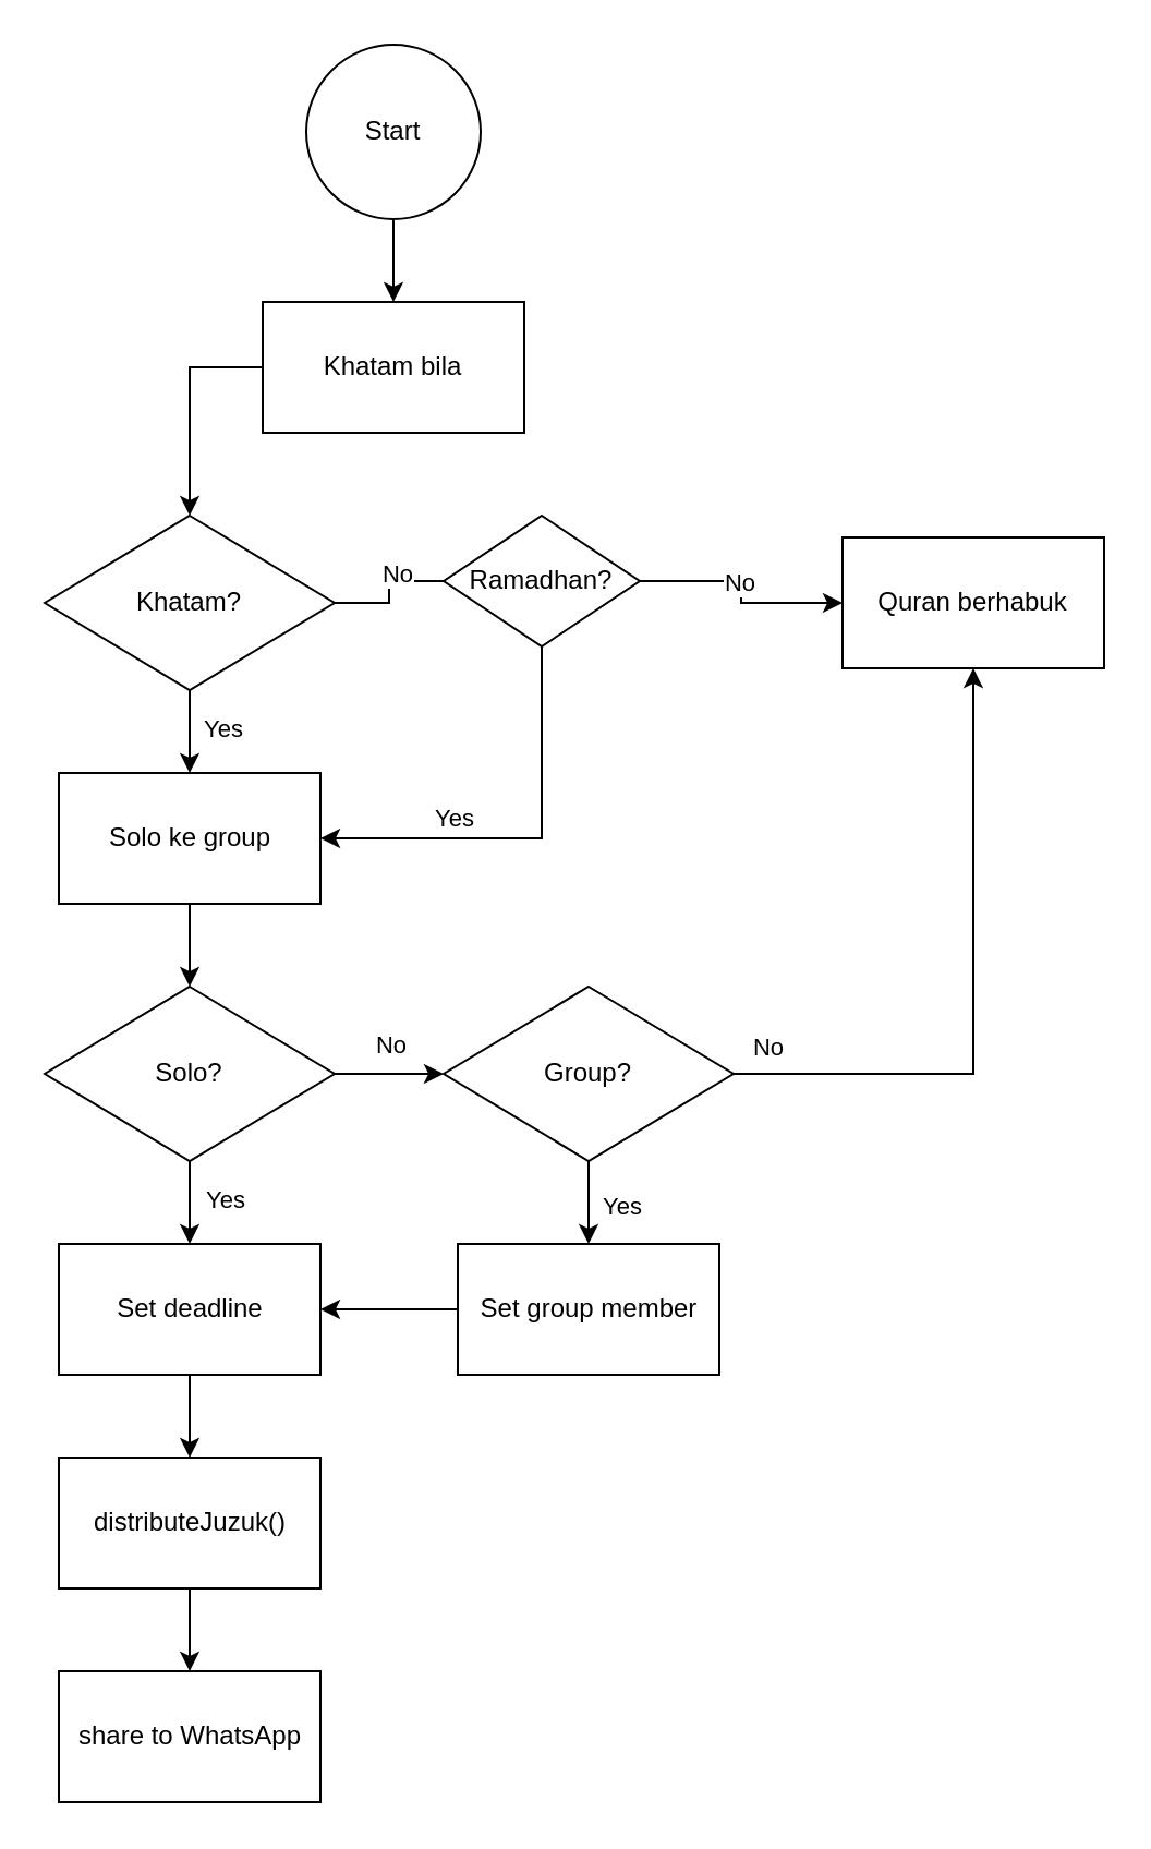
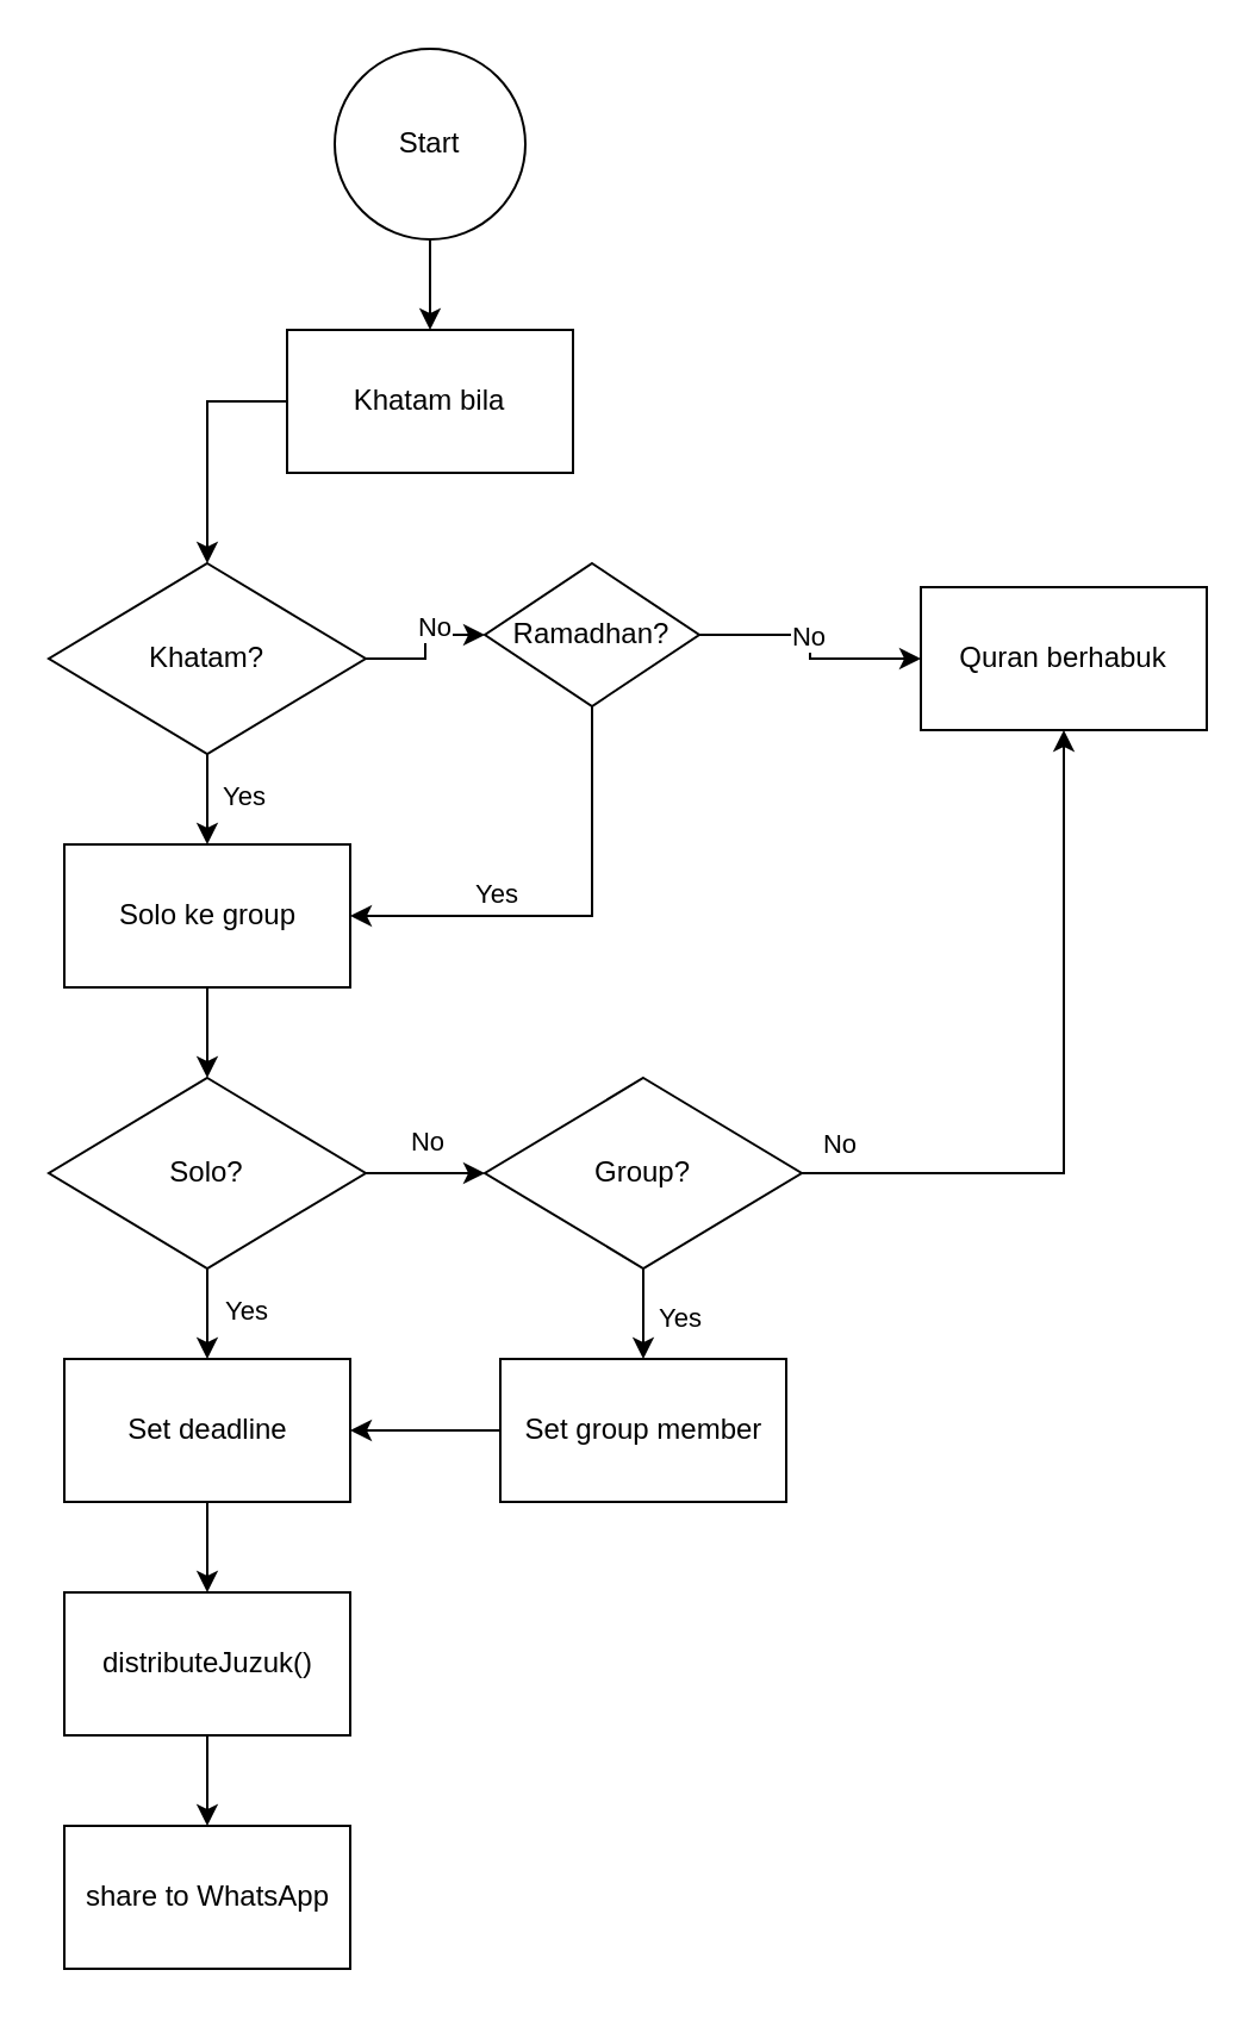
- <mxCell id="6" style="edgeStyle=orthogonalEdgeStyle;rounded=0;orthogonalLoop=1;jettySize=auto;html=1;exitX=1;exitY=0.5;exitDx=0;exitDy=0;entryX=0;entryY=0.5;entryDx=0;entryDy=0;endArrow=none;" edge="1" parent="1" source="14" target="19"><mxGeometry relative="1" as="geometry" /></mxCell>
+ <mxCell id="6" style="edgeStyle=orthogonalEdgeStyle;rounded=0;orthogonalLoop=1;jettySize=auto;html=1;exitX=1;exitY=0.5;exitDx=0;exitDy=0;entryX=0;entryY=0.5;entryDx=0;entryDy=0;" edge="1" parent="1" source="14" target="19"><mxGeometry relative="1" as="geometry" /></mxCell>
